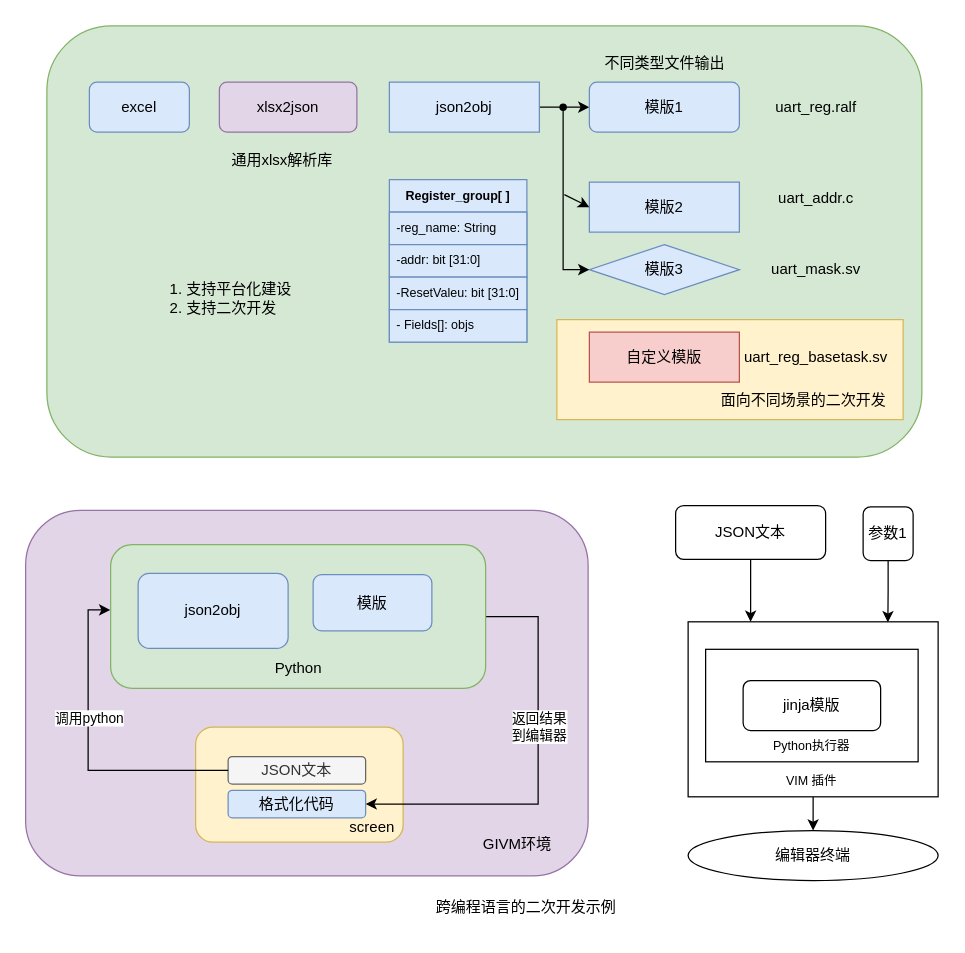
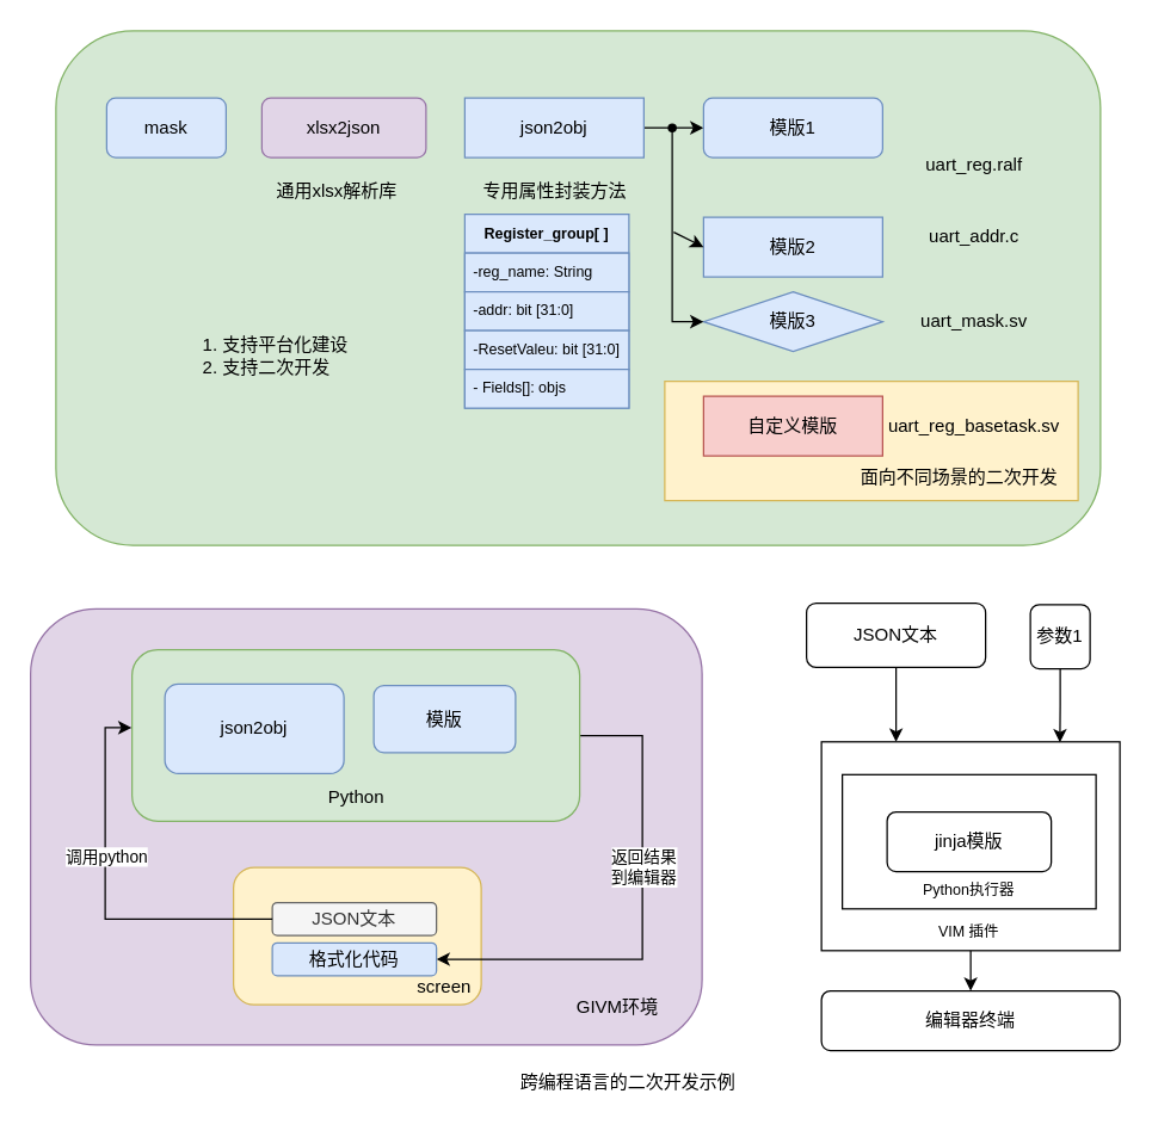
- <mxCell id="32" value="不同类型文件输出" style="text;html=1;align=center;verticalAlign=middle;resizable=0;points=[];autosize=1;strokeColor=none;fillColor=none;" vertex="1" parent="1"><mxGeometry x="471" y="35" width="120" height="30" as="geometry" /></mxCell>
- <mxCell id="24" value="excel" style="rounded=1;whiteSpace=wrap;html=1;fillColor=#dae8fc;strokeColor=#6c8ebf;" vertex="1" parent="1"><mxGeometry x="71" y="65" width="80" height="40" as="geometry" /></mxCell>
+ <mxCell id="24" value="mask" style="rounded=1;whiteSpace=wrap;html=1;fillColor=#dae8fc;strokeColor=#6c8ebf;" vertex="1" parent="1"><mxGeometry x="71" y="65" width="80" height="40" as="geometry" /></mxCell>
- <mxCell id="38" value="uart_reg.ralf" style="text;html=1;align=center;verticalAlign=middle;resizable=0;points=[];autosize=1;strokeColor=none;fillColor=none;" vertex="1" parent="1"><mxGeometry x="607" y="70" width="90" height="30" as="geometry" /></mxCell>
+ <mxCell id="38" value="uart_reg.ralf" style="text;html=1;align=center;verticalAlign=middle;resizable=0;points=[];autosize=1;strokeColor=none;fillColor=none;" vertex="1" parent="1"><mxGeometry x="607" y="95" width="90" height="30" as="geometry" /></mxCell>
+ <mxCell id="31" value="专用属性封装方法" style="text;html=1;align=center;verticalAlign=middle;resizable=0;points=[];autosize=1;strokeColor=none;fillColor=none;" vertex="1" parent="1"><mxGeometry x="311" y="113" width="120" height="30" as="geometry" /></mxCell>
- <mxCell id="19" value="编辑器终端" style="ellipse;whiteSpace=wrap;html=1;" vertex="1" parent="1"><mxGeometry x="550" y="663.75" width="200" height="40" as="geometry" /></mxCell>
+ <mxCell id="19" value="编辑器终端" style="rounded=1;whiteSpace=wrap;html=1;" vertex="1" parent="1"><mxGeometry x="550" y="663.75" width="200" height="40" as="geometry" /></mxCell>
